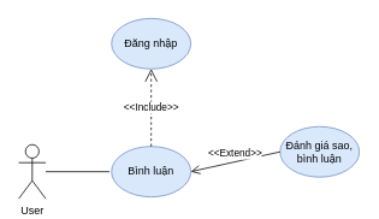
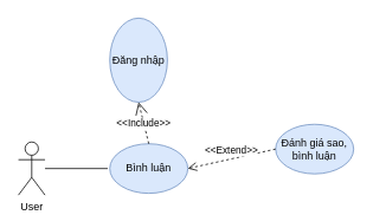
- <mxCell id="4" value="Đăng nhập" style="ellipse;whiteSpace=wrap;html=1;fillColor=#dae8fc;strokeColor=#6c8ebf;" vertex="1" parent="1"><mxGeometry x="123" y="20" width="88" height="56" as="geometry" /></mxCell>
+ <mxCell id="4" value="Đăng nhập" style="ellipse;whiteSpace=wrap;html=1;fillColor=#dae8fc;strokeColor=#6c8ebf;" vertex="1" parent="1"><mxGeometry x="123" y="20" width="65" height="95" as="geometry" /></mxCell>
- <mxCell id="7" value="&amp;lt;&amp;lt;Extend&amp;gt;&amp;gt;" style="html=1;verticalAlign=bottom;endArrow=open;dashed=0;endSize=8;exitX=0;exitY=0.5;exitDx=0;exitDy=0;entryX=1;entryY=0.5;entryDx=0;entryDy=0;" edge="1" parent="1" source="6" target="3"><mxGeometry relative="1" as="geometry"><mxPoint x="245" y="121" as="sourcePoint" /><mxPoint x="165" y="121" as="targetPoint" /></mxGeometry></mxCell>
+ <mxCell id="7" value="&amp;lt;&amp;lt;Extend&amp;gt;&amp;gt;" style="html=1;verticalAlign=bottom;endArrow=open;dashed=1;endSize=8;exitX=0;exitY=0.5;exitDx=0;exitDy=0;entryX=1;entryY=0.5;entryDx=0;entryDy=0;" edge="1" parent="1" source="6" target="3"><mxGeometry relative="1" as="geometry"><mxPoint x="245" y="121" as="sourcePoint" /><mxPoint x="165" y="121" as="targetPoint" /></mxGeometry></mxCell>
